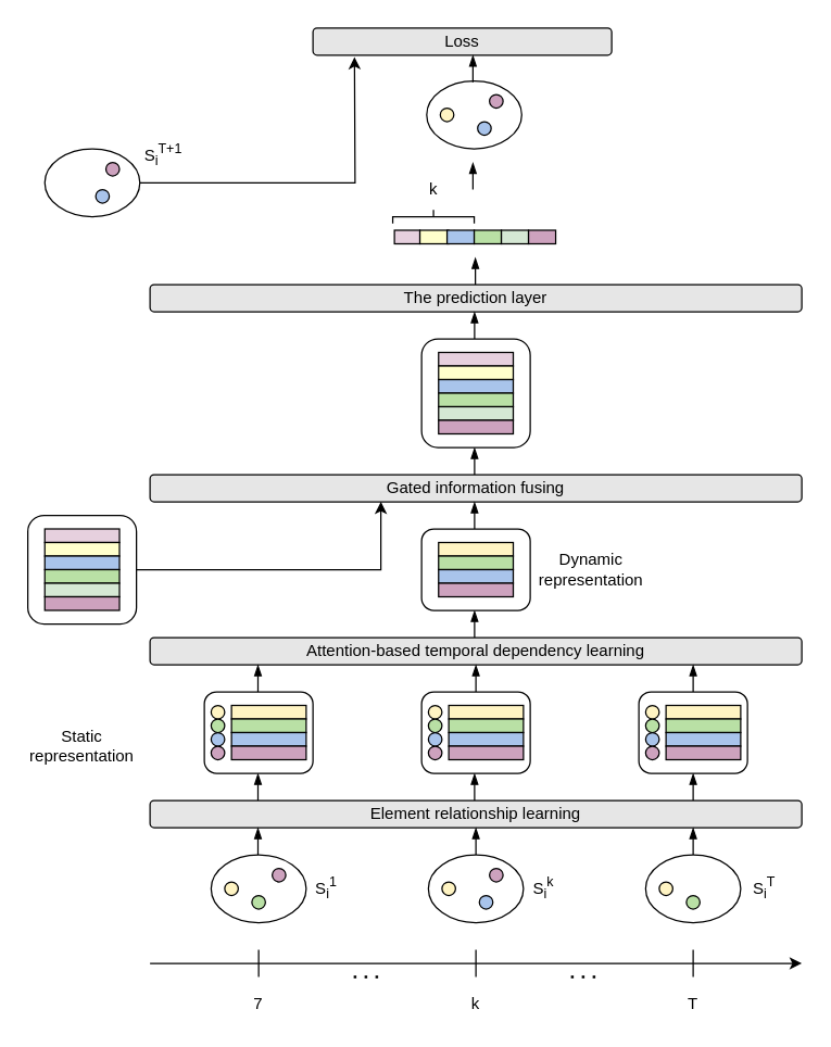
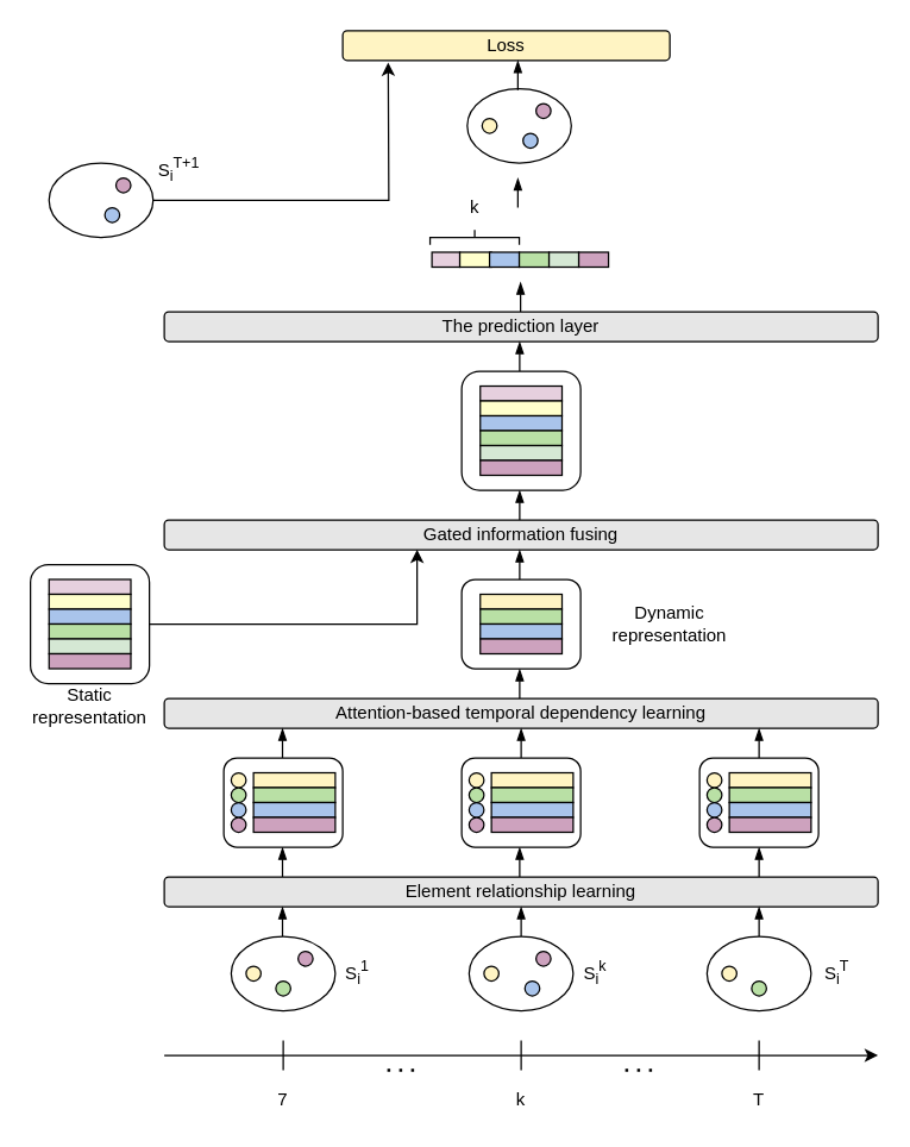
- <mxCell id="105" value="Loss" style="rounded=1;whiteSpace=wrap;html=1;fillColor=#E6E6E6;" vertex="1" parent="1"><mxGeometry x="230" y="20" width="220" height="20" as="geometry" /></mxCell>
+ <mxCell id="105" value="Loss" style="rounded=1;whiteSpace=wrap;html=1;fillColor=#fff4c3;" vertex="1" parent="1"><mxGeometry x="230" y="20" width="220" height="20" as="geometry" /></mxCell>
- <mxCell id="38" value="Dynamic representation" style="text;html=1;strokeColor=none;fillColor=none;align=center;verticalAlign=middle;whiteSpace=wrap;rounded=0;" vertex="1" parent="1"><mxGeometry x="390" y="389" width="90" height="60" as="geometry" /></mxCell>
+ <mxCell id="38" value="Dynamic representation" style="text;html=1;strokeColor=none;fillColor=none;align=center;verticalAlign=middle;whiteSpace=wrap;rounded=0;" vertex="1" parent="1"><mxGeometry x="405" y="389" width="90" height="60" as="geometry" /></mxCell>
- <mxCell id="49" value="Static representation" style="text;html=1;strokeColor=none;fillColor=none;align=center;verticalAlign=middle;whiteSpace=wrap;rounded=0;" vertex="1" parent="1"><mxGeometry x="20" y="534" width="80" height="30" as="geometry" /></mxCell>
+ <mxCell id="49" value="Static representation" style="text;html=1;strokeColor=none;fillColor=none;align=center;verticalAlign=middle;whiteSpace=wrap;rounded=0;" vertex="1" parent="1"><mxGeometry x="20" y="459" width="80" height="30" as="geometry" /></mxCell>
